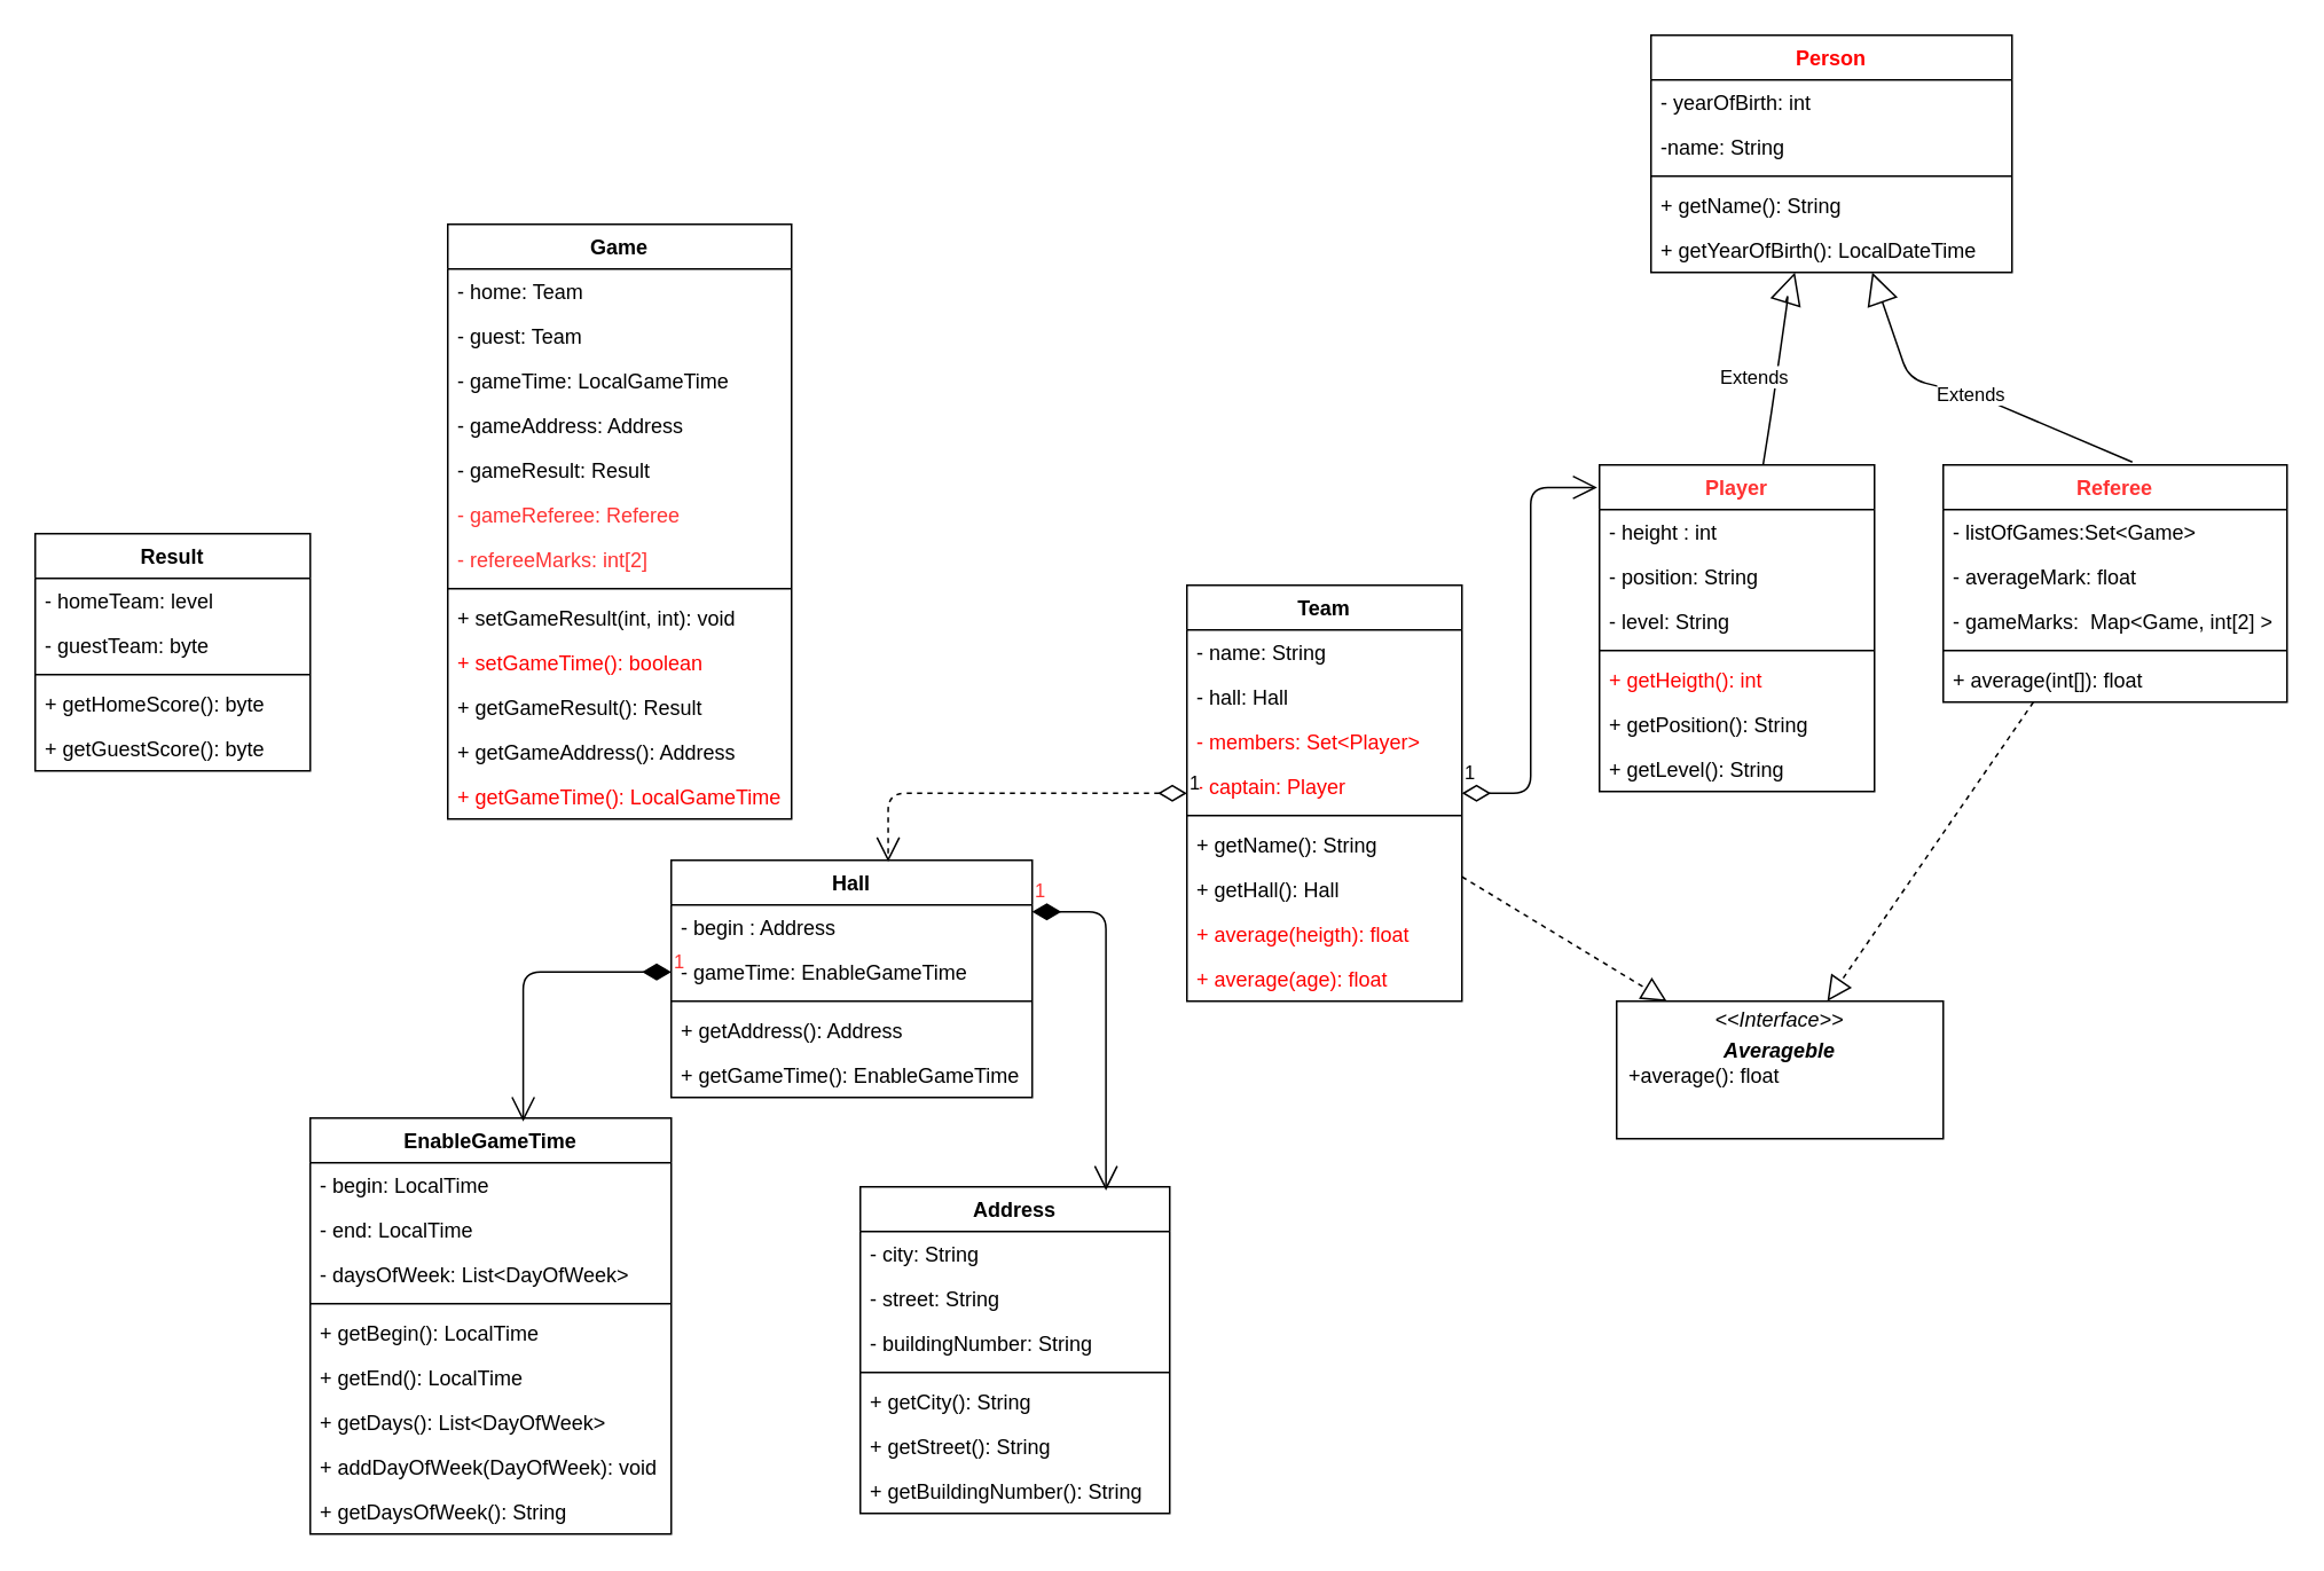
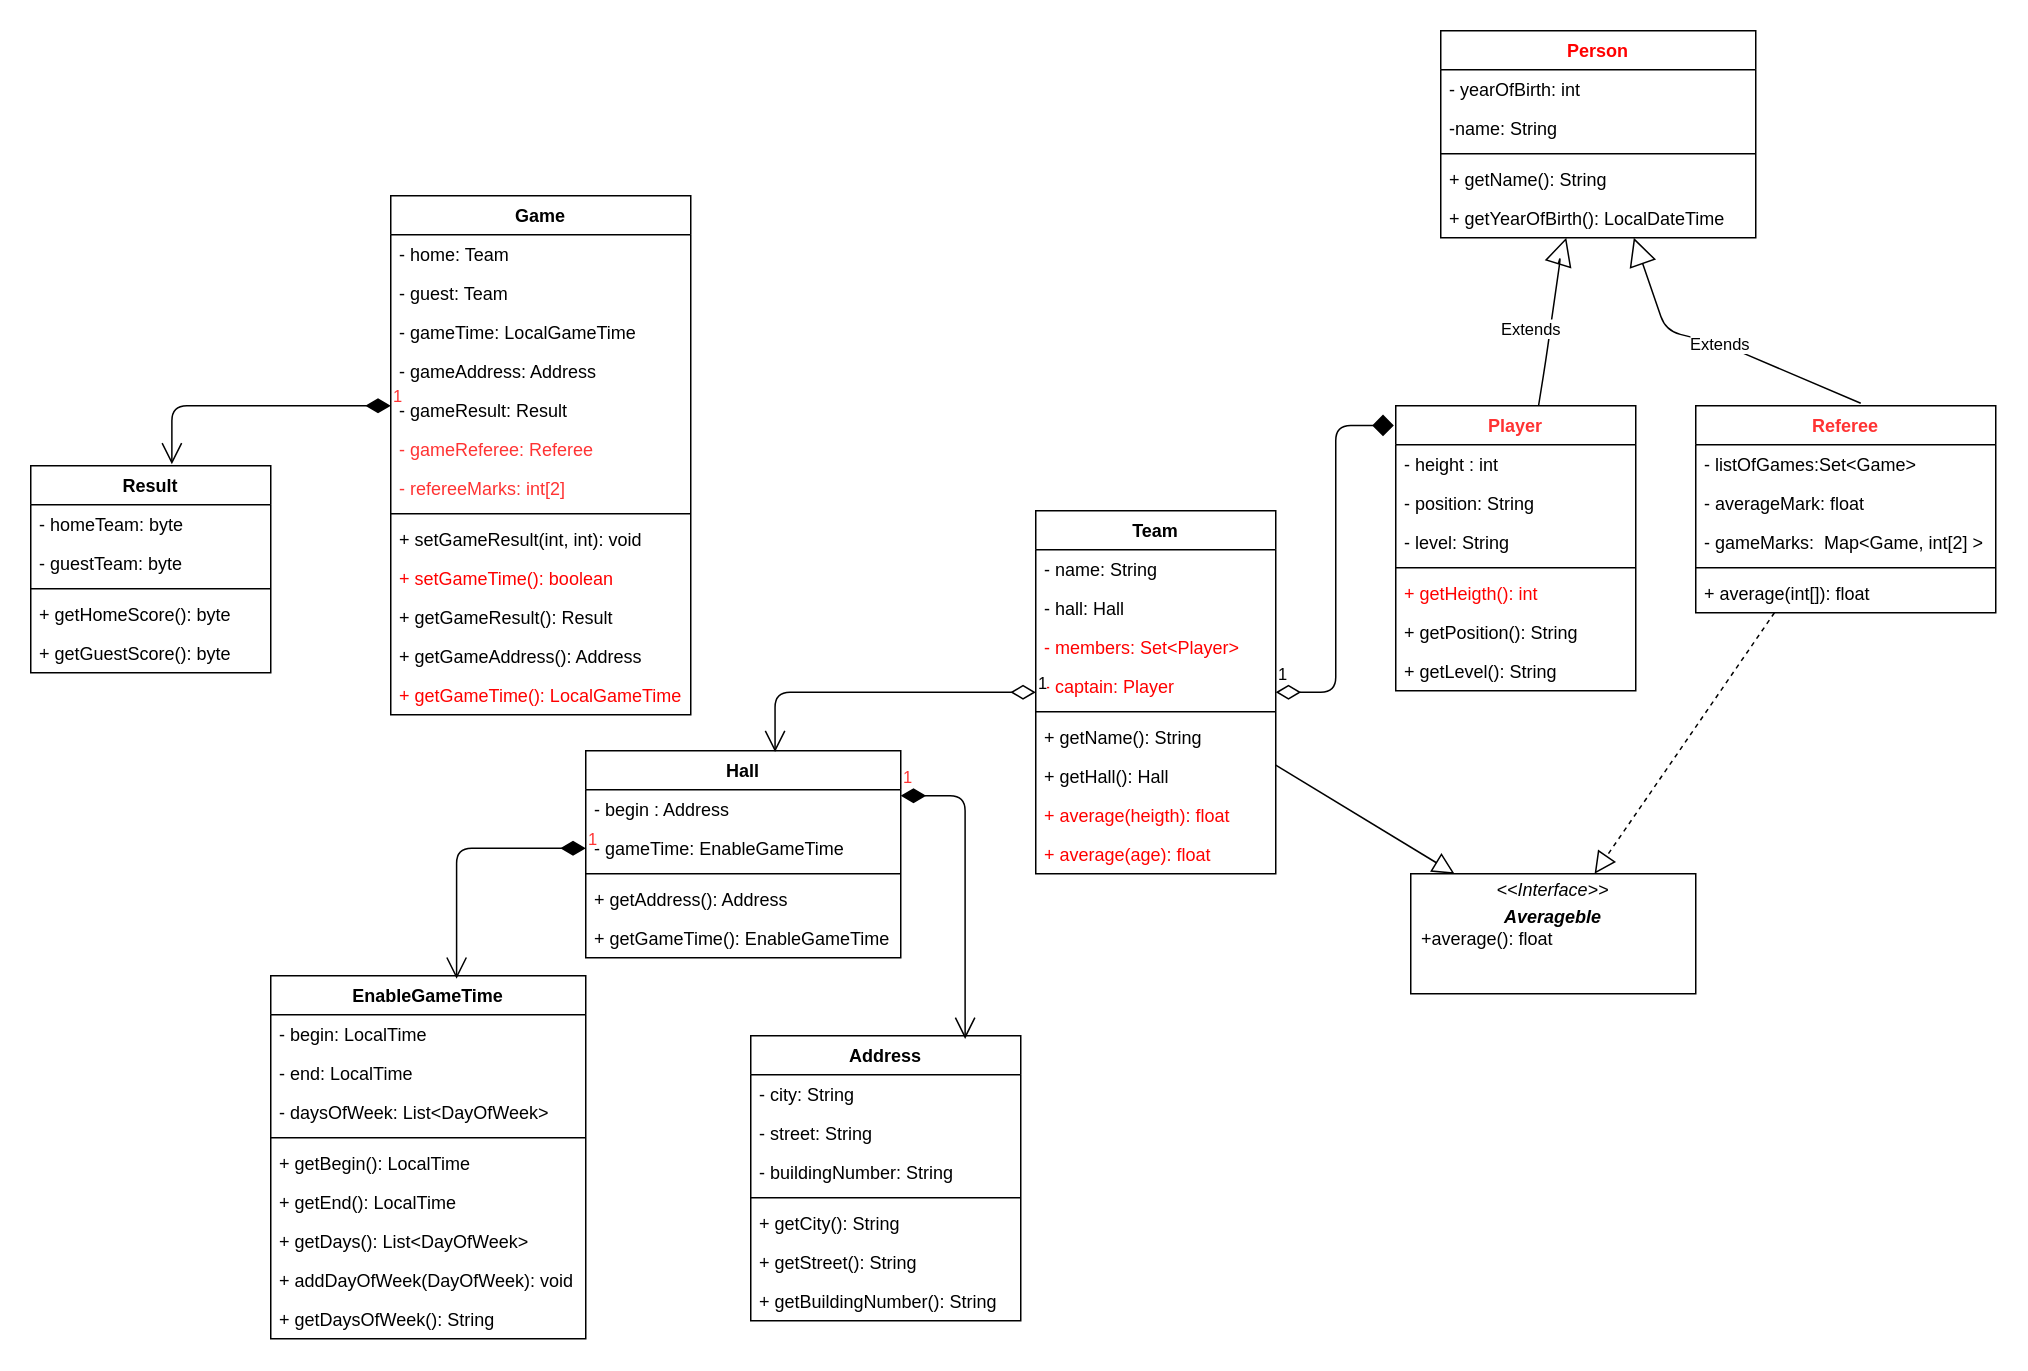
+ <mxCell id="72" value="1" style="endArrow=open;html=1;endSize=12;startArrow=diamondThin;startSize=14;startFill=1;edgeStyle=orthogonalEdgeStyle;align=left;verticalAlign=bottom;fontColor=#FF3333;entryX=0.588;entryY=-0.007;entryDx=0;entryDy=0;entryPerimeter=0;" parent="1" source="42" target="36" edge="1"><mxGeometry x="-1" y="3" relative="1" as="geometry"><mxPoint x="260" y="270" as="sourcePoint" /><mxPoint x="260" y="470" as="targetPoint" /><Array as="points"><mxPoint x="114" y="270" /></Array></mxGeometry></mxCell>
- <mxCell id="75" value="1" style="endArrow=open;html=1;endSize=12;startArrow=diamondThin;startSize=14;startFill=0;edgeStyle=orthogonalEdgeStyle;align=left;verticalAlign=bottom;entryX=-0.008;entryY=0.069;entryDx=0;entryDy=0;entryPerimeter=0;" parent="1" source="2" target="56" edge="1"><mxGeometry x="-1" y="3" relative="1" as="geometry"><mxPoint x="850" y="330" as="sourcePoint" /><mxPoint x="920" y="280" as="targetPoint" /></mxGeometry></mxCell>
+ <mxCell id="75" value="1" style="endArrow=diamond;html=1;endSize=12;startArrow=diamondThin;startSize=14;startFill=0;edgeStyle=orthogonalEdgeStyle;align=left;verticalAlign=bottom;entryX=-0.008;entryY=0.069;entryDx=0;entryDy=0;entryPerimeter=0;" parent="1" source="2" target="56" edge="1"><mxGeometry x="-1" y="3" relative="1" as="geometry"><mxPoint x="850" y="330" as="sourcePoint" /><mxPoint x="920" y="280" as="targetPoint" /></mxGeometry></mxCell>
- <mxCell id="37" value="- homeTeam: level" style="text;strokeColor=none;fillColor=none;align=left;verticalAlign=top;spacingLeft=4;spacingRight=4;overflow=hidden;rotatable=0;points=[[0,0.5],[1,0.5]];portConstraint=eastwest;" parent="36" vertex="1"><mxGeometry y="26" width="160" height="26" as="geometry" /></mxCell>
+ <mxCell id="37" value="- homeTeam: byte" style="text;strokeColor=none;fillColor=none;align=left;verticalAlign=top;spacingLeft=4;spacingRight=4;overflow=hidden;rotatable=0;points=[[0,0.5],[1,0.5]];portConstraint=eastwest;" parent="36" vertex="1"><mxGeometry y="26" width="160" height="26" as="geometry" /></mxCell>
- <mxCell id="85" value="1" style="endArrow=open;html=1;endSize=12;startArrow=diamondThin;startSize=14;startFill=0;edgeStyle=orthogonalEdgeStyle;align=left;verticalAlign=bottom;entryX=0.601;entryY=0.006;entryDx=0;entryDy=0;entryPerimeter=0;dashed=1;" parent="1" source="2" target="12" edge="1"><mxGeometry x="-1" y="3" relative="1" as="geometry"><mxPoint x="540" y="467.959" as="sourcePoint" /><mxPoint x="540" y="461" as="targetPoint" /></mxGeometry></mxCell>
+ <mxCell id="85" value="1" style="endArrow=open;html=1;endSize=12;startArrow=diamondThin;startSize=14;startFill=0;edgeStyle=orthogonalEdgeStyle;align=left;verticalAlign=bottom;entryX=0.601;entryY=0.006;entryDx=0;entryDy=0;entryPerimeter=0;" parent="1" source="2" target="12" edge="1"><mxGeometry x="-1" y="3" relative="1" as="geometry"><mxPoint x="540" y="467.959" as="sourcePoint" /><mxPoint x="540" y="461" as="targetPoint" /></mxGeometry></mxCell>
- <mxCell id="77" value="" style="endArrow=block;dashed=1;endFill=0;endSize=12;html=1;" parent="1" source="2" target="76" edge="1"><mxGeometry width="160" relative="1" as="geometry"><mxPoint x="790" y="560" as="sourcePoint" /><mxPoint x="950" y="560" as="targetPoint" /></mxGeometry></mxCell>
+ <mxCell id="77" value="" style="endArrow=block;dashed=0;endFill=0;endSize=12;html=1;" parent="1" source="2" target="76" edge="1"><mxGeometry width="160" relative="1" as="geometry"><mxPoint x="790" y="560" as="sourcePoint" /><mxPoint x="950" y="560" as="targetPoint" /></mxGeometry></mxCell>
